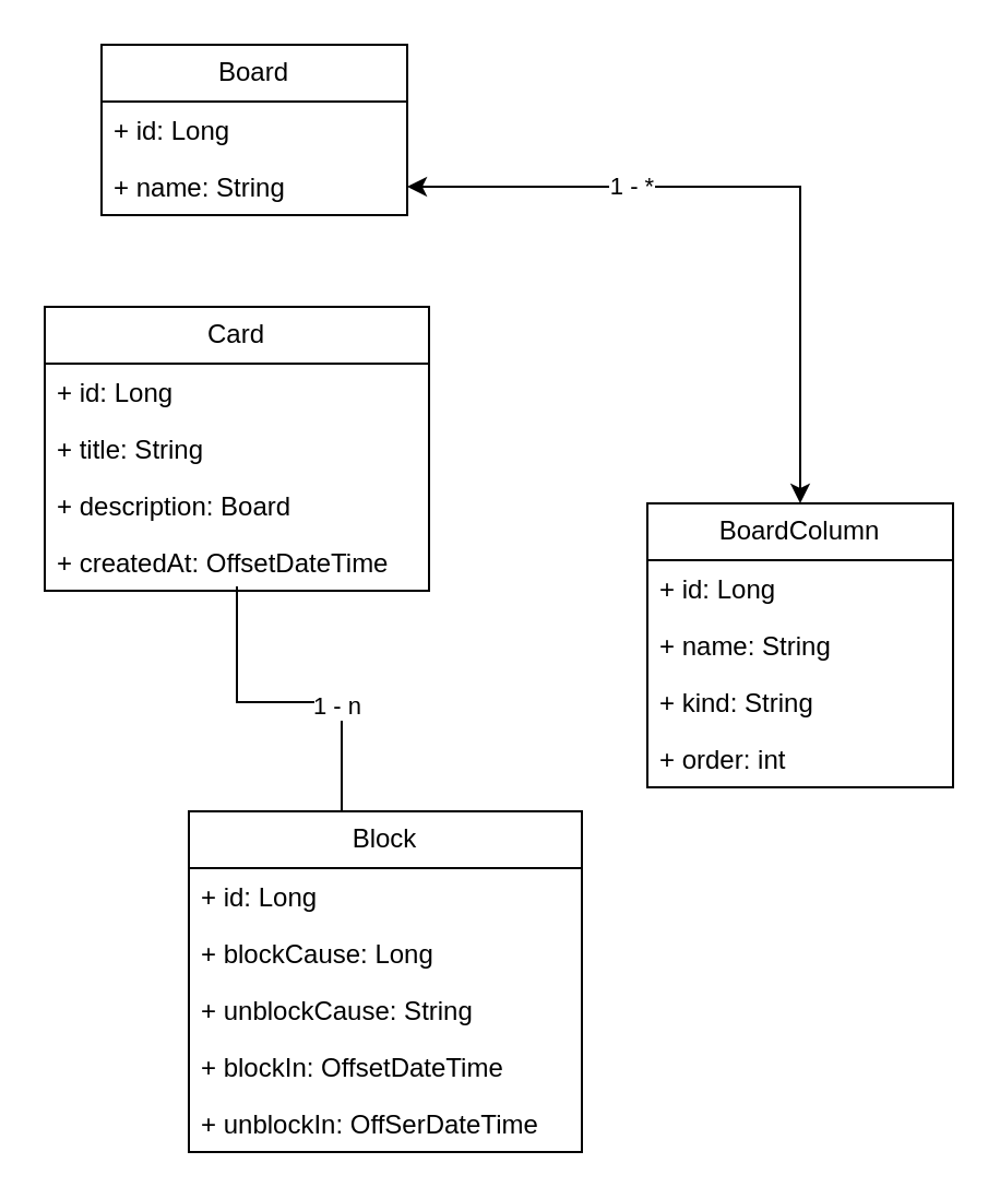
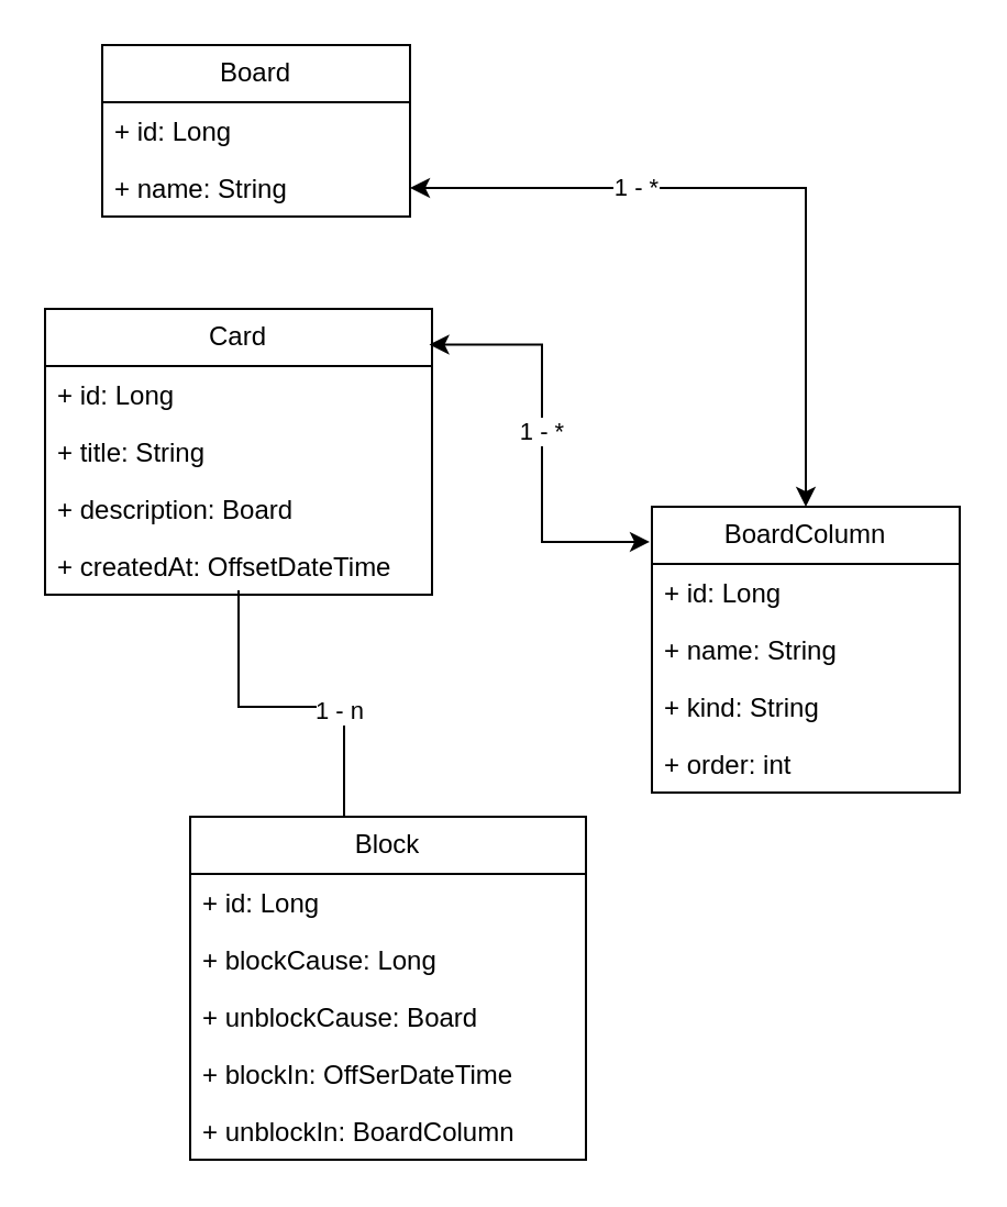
+ <mxCell id="17" style="edgeStyle=orthogonalEdgeStyle;rounded=0;orthogonalLoop=1;jettySize=auto;html=1;entryX=-0.007;entryY=0.123;entryDx=0;entryDy=0;entryPerimeter=0;exitX=0.993;exitY=0.125;exitDx=0;exitDy=0;exitPerimeter=0;startArrow=classic;startFill=1;" edge="1" parent="1" source="12" target="5"><mxGeometry relative="1" as="geometry" /></mxCell>
+ <mxCell id="18" value="1 - *" style="edgeLabel;html=1;align=center;verticalAlign=middle;resizable=0;points=[];" vertex="1" connectable="0" parent="17"><mxGeometry x="-0.048" y="-1" relative="1" as="geometry"><mxPoint as="offset" /></mxGeometry></mxCell>
- <mxCell id="22" value="+ unblockCause: String" style="text;strokeColor=none;fillColor=none;align=left;verticalAlign=top;spacingLeft=4;spacingRight=4;overflow=hidden;rotatable=0;points=[[0,0.5],[1,0.5]];portConstraint=eastwest;whiteSpace=wrap;html=1;" vertex="1" parent="19"><mxGeometry y="78" width="180" height="26" as="geometry" /></mxCell>
+ <mxCell id="22" value="+ unblockCause: Board" style="text;strokeColor=none;fillColor=none;align=left;verticalAlign=top;spacingLeft=4;spacingRight=4;overflow=hidden;rotatable=0;points=[[0,0.5],[1,0.5]];portConstraint=eastwest;whiteSpace=wrap;html=1;" vertex="1" parent="19"><mxGeometry y="78" width="180" height="26" as="geometry" /></mxCell>
- <mxCell id="23" value="+ blockIn: OffsetDateTime" style="text;strokeColor=none;fillColor=none;align=left;verticalAlign=top;spacingLeft=4;spacingRight=4;overflow=hidden;rotatable=0;points=[[0,0.5],[1,0.5]];portConstraint=eastwest;whiteSpace=wrap;html=1;" vertex="1" parent="19"><mxGeometry y="104" width="180" height="26" as="geometry" /></mxCell>
+ <mxCell id="23" value="+ blockIn: OffSerDateTime" style="text;strokeColor=none;fillColor=none;align=left;verticalAlign=top;spacingLeft=4;spacingRight=4;overflow=hidden;rotatable=0;points=[[0,0.5],[1,0.5]];portConstraint=eastwest;whiteSpace=wrap;html=1;" vertex="1" parent="19"><mxGeometry y="104" width="180" height="26" as="geometry" /></mxCell>
- <mxCell id="24" value="+ unblockIn: OffSerDateTime" style="text;strokeColor=none;fillColor=none;align=left;verticalAlign=top;spacingLeft=4;spacingRight=4;overflow=hidden;rotatable=0;points=[[0,0.5],[1,0.5]];portConstraint=eastwest;whiteSpace=wrap;html=1;" vertex="1" parent="19"><mxGeometry y="130" width="180" height="26" as="geometry" /></mxCell>
+ <mxCell id="24" value="+ unblockIn: BoardColumn" style="text;strokeColor=none;fillColor=none;align=left;verticalAlign=top;spacingLeft=4;spacingRight=4;overflow=hidden;rotatable=0;points=[[0,0.5],[1,0.5]];portConstraint=eastwest;whiteSpace=wrap;html=1;" vertex="1" parent="19"><mxGeometry y="130" width="180" height="26" as="geometry" /></mxCell>
